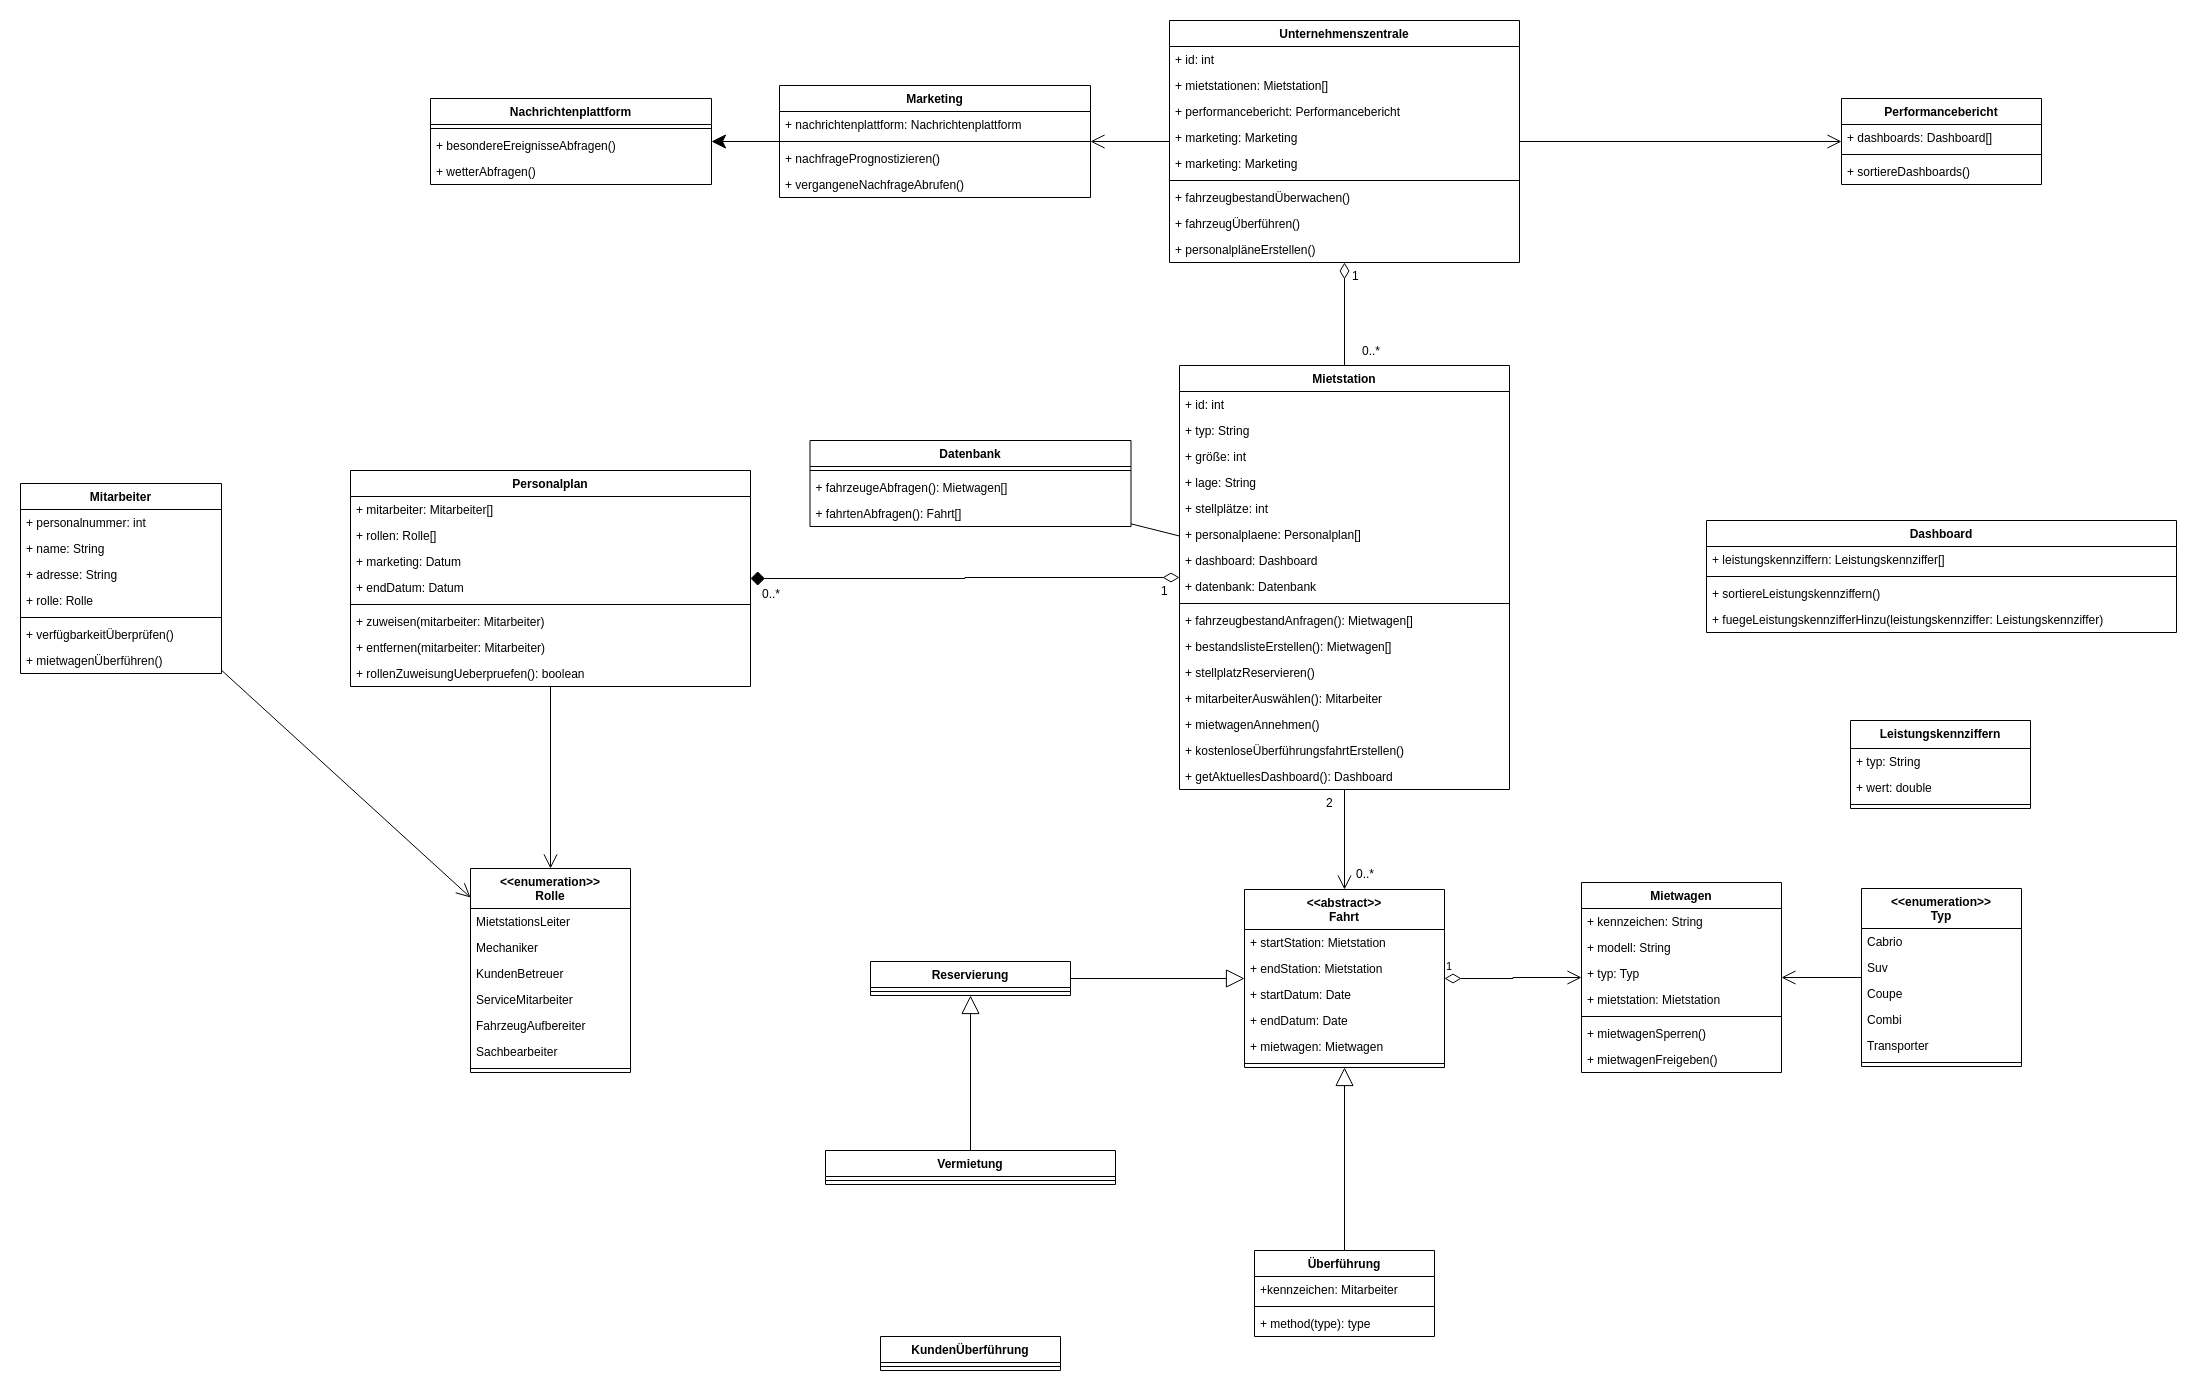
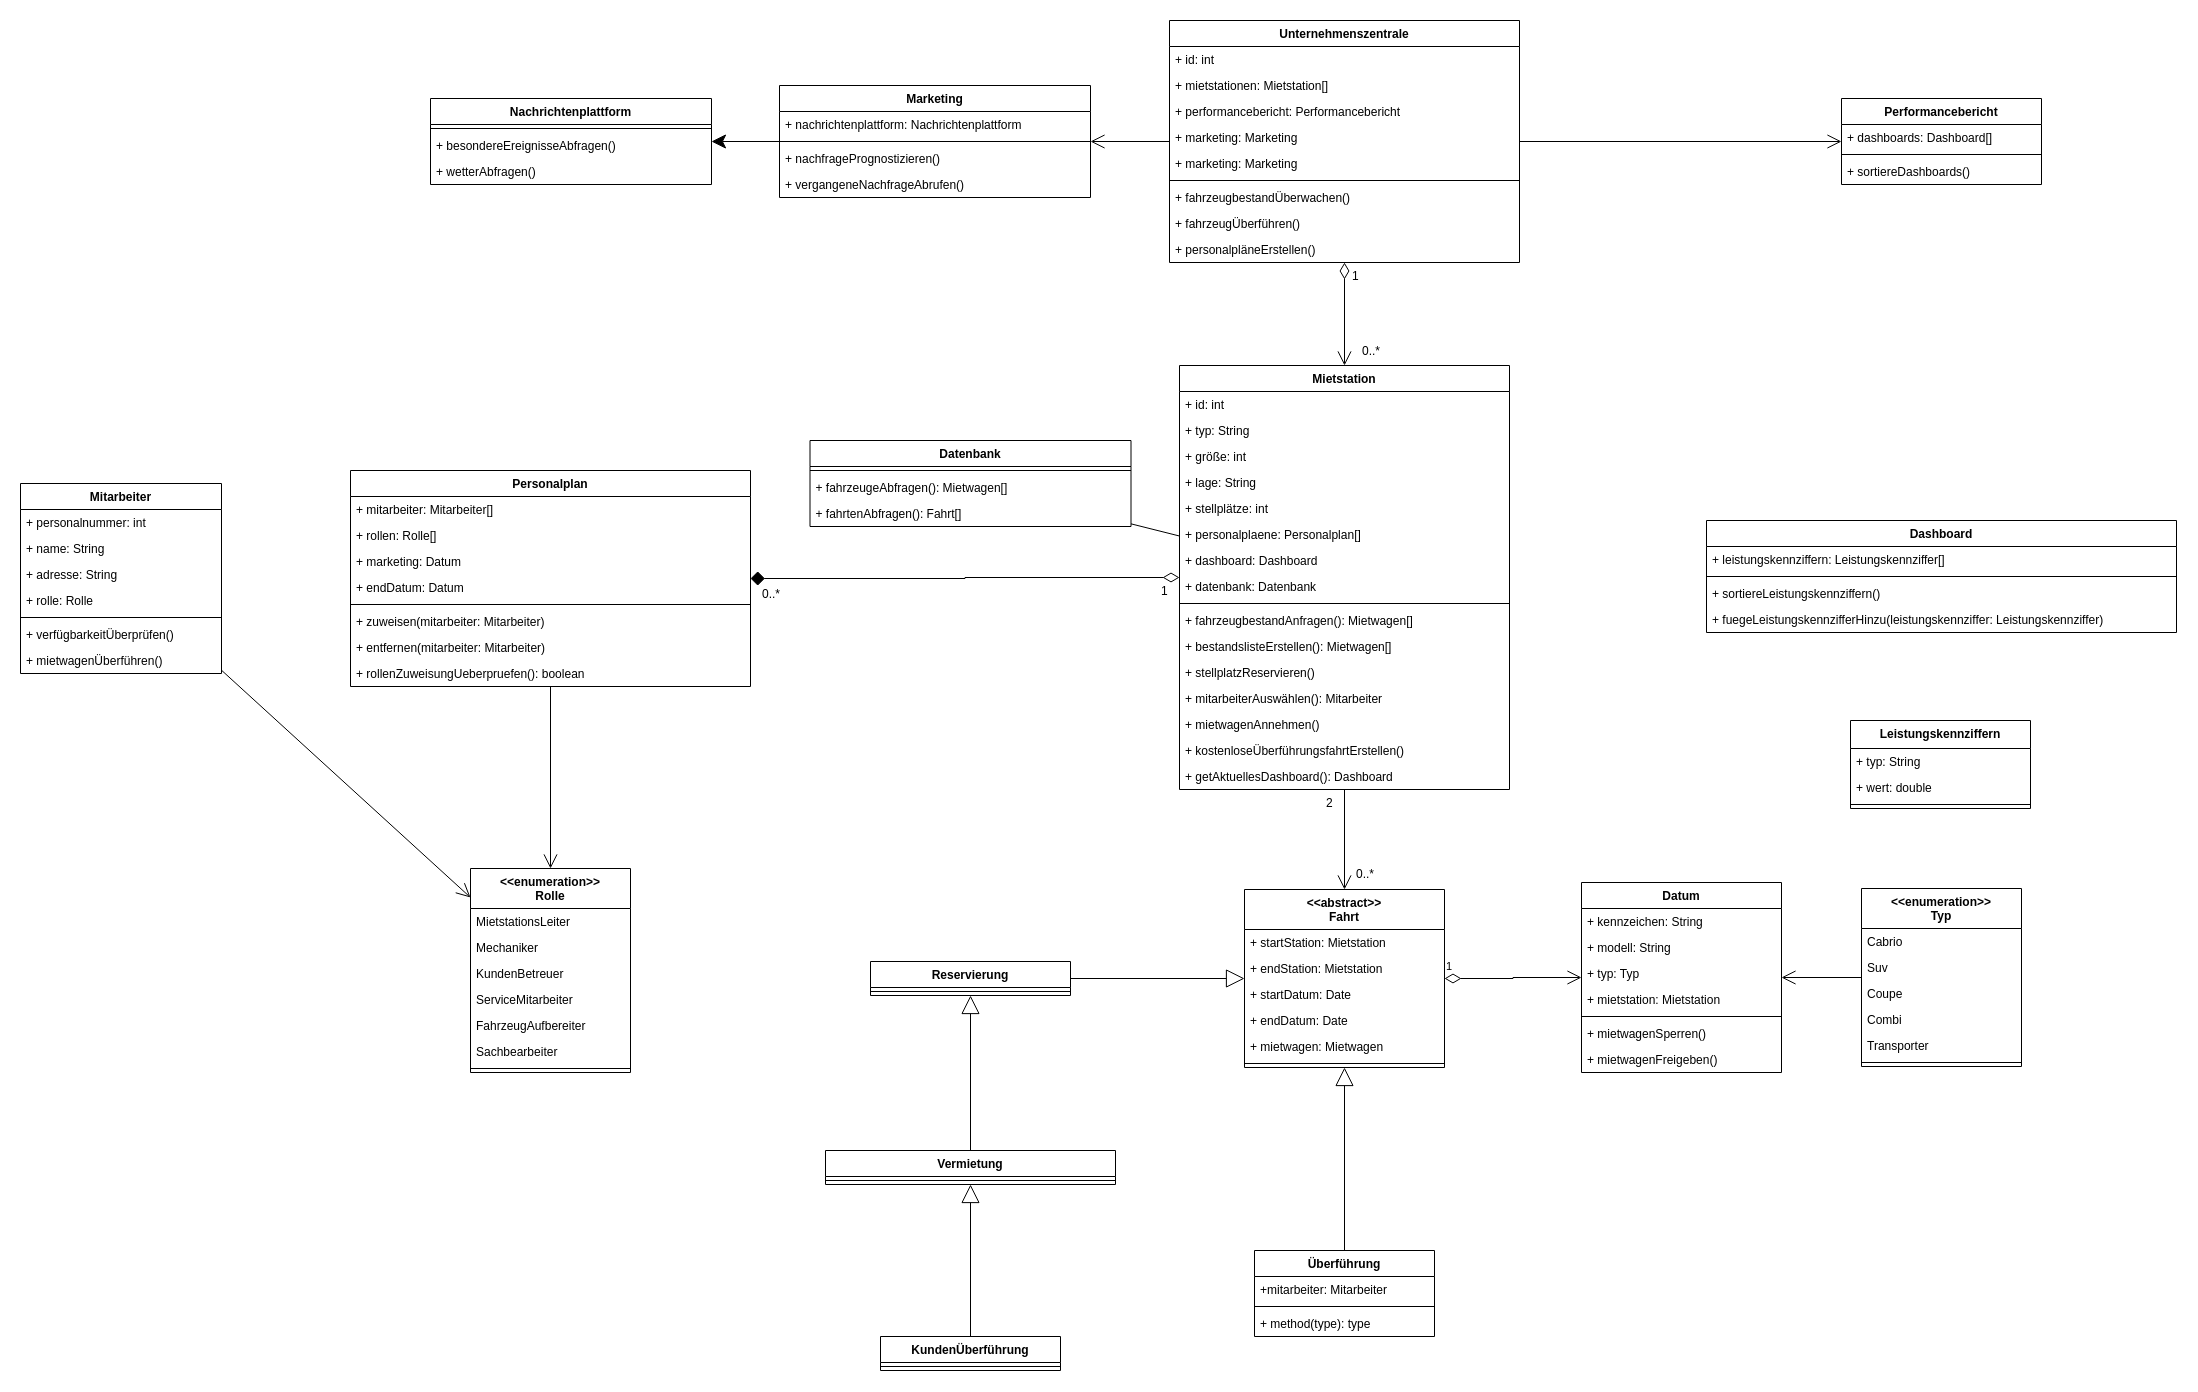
- <mxCell id="88" value="" style="endArrow=none;html=1;endSize=12;startArrow=diamondThin;startSize=14;startFill=0;edgeStyle=orthogonalEdgeStyle;rounded=0;fontSize=12;" parent="1" source="27" target="2" edge="1"><mxGeometry relative="1" as="geometry"><mxPoint x="1110" y="340" as="sourcePoint" /><mxPoint x="1270" y="340" as="targetPoint" /></mxGeometry></mxCell>
+ <mxCell id="88" value="" style="endArrow=open;html=1;endSize=12;startArrow=diamondThin;startSize=14;startFill=0;edgeStyle=orthogonalEdgeStyle;rounded=0;fontSize=12;" parent="1" source="27" target="2" edge="1"><mxGeometry relative="1" as="geometry"><mxPoint x="1110" y="340" as="sourcePoint" /><mxPoint x="1270" y="340" as="targetPoint" /></mxGeometry></mxCell>
- <mxCell id="19" value="Mietwagen" style="swimlane;fontStyle=1;align=center;verticalAlign=top;childLayout=stackLayout;horizontal=1;startSize=26;horizontalStack=0;resizeParent=1;resizeParentMax=0;resizeLast=0;collapsible=1;marginBottom=0;" parent="1" vertex="1"><mxGeometry x="1581" y="882" width="200" height="190" as="geometry" /></mxCell>
+ <mxCell id="19" value="Datum" style="swimlane;fontStyle=1;align=center;verticalAlign=top;childLayout=stackLayout;horizontal=1;startSize=26;horizontalStack=0;resizeParent=1;resizeParentMax=0;resizeLast=0;collapsible=1;marginBottom=0;" parent="1" vertex="1"><mxGeometry x="1581" y="882" width="200" height="190" as="geometry" /></mxCell>
+ <mxCell id="112" value="" style="endArrow=block;endSize=16;endFill=0;html=1;rounded=0;" parent="1" source="107" target="62" edge="1"><mxGeometry width="160" relative="1" as="geometry"><mxPoint x="1340" y="1197" as="sourcePoint" /><mxPoint x="1340" y="1057" as="targetPoint" /></mxGeometry></mxCell>
- <mxCell id="80" value="+kennzeichen: Mitarbeiter" style="text;strokeColor=none;fillColor=none;align=left;verticalAlign=top;spacingLeft=4;spacingRight=4;overflow=hidden;rotatable=0;points=[[0,0.5],[1,0.5]];portConstraint=eastwest;" parent="79" vertex="1"><mxGeometry y="26" width="180" height="26" as="geometry" /></mxCell>
+ <mxCell id="80" value="+mitarbeiter: Mitarbeiter" style="text;strokeColor=none;fillColor=none;align=left;verticalAlign=top;spacingLeft=4;spacingRight=4;overflow=hidden;rotatable=0;points=[[0,0.5],[1,0.5]];portConstraint=eastwest;" parent="79" vertex="1"><mxGeometry y="26" width="180" height="26" as="geometry" /></mxCell>
